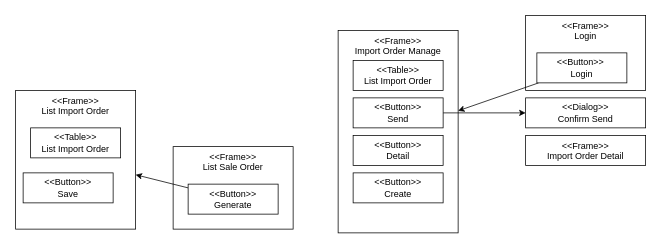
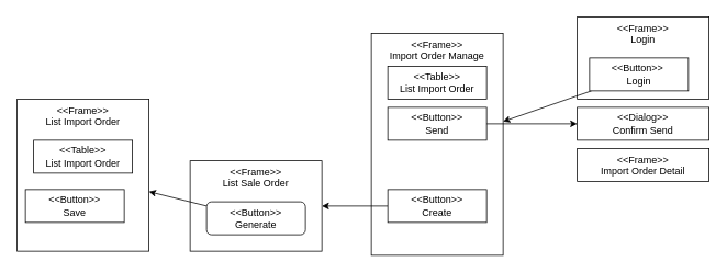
- <mxCell id="6" value="&amp;lt;&amp;lt;Button&amp;gt;&amp;gt;&lt;br&gt;Detail" style="rounded=0;whiteSpace=wrap;html=1;" parent="1" vertex="1"><mxGeometry x="470" y="180" width="120" height="40" as="geometry" /></mxCell>
+ <mxCell id="12" style="edgeStyle=none;rounded=0;orthogonalLoop=1;jettySize=auto;html=1;" edge="1" parent="1" source="13" target="14"><mxGeometry relative="1" as="geometry" /></mxCell>
- <mxCell id="16" value="&amp;lt;&amp;lt;Button&amp;gt;&amp;gt;&lt;br&gt;Generate" style="rounded=0;whiteSpace=wrap;html=1;" vertex="1" parent="1"><mxGeometry x="250" y="245" width="120" height="40" as="geometry" /></mxCell>
+ <mxCell id="16" value="&amp;lt;&amp;lt;Button&amp;gt;&amp;gt;&lt;br&gt;Generate" style="whiteSpace=wrap;html=1;rounded=1;" vertex="1" parent="1"><mxGeometry x="250" y="245" width="120" height="40" as="geometry" /></mxCell>
